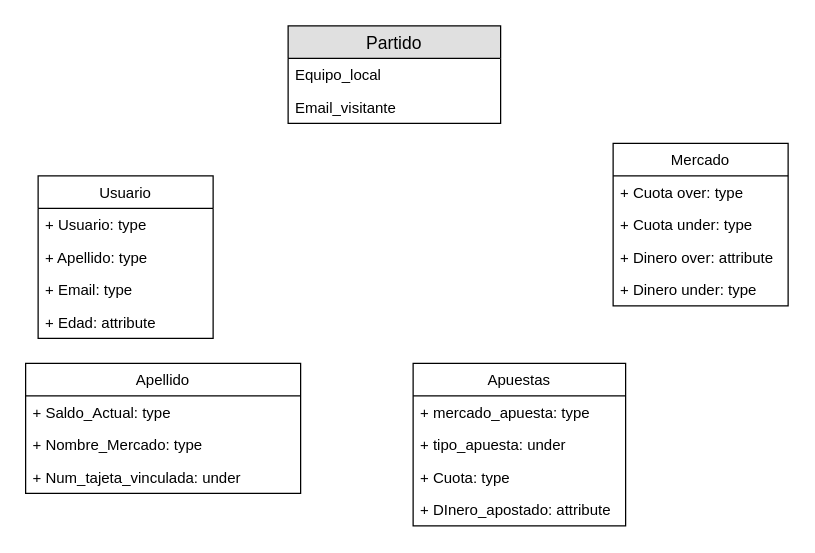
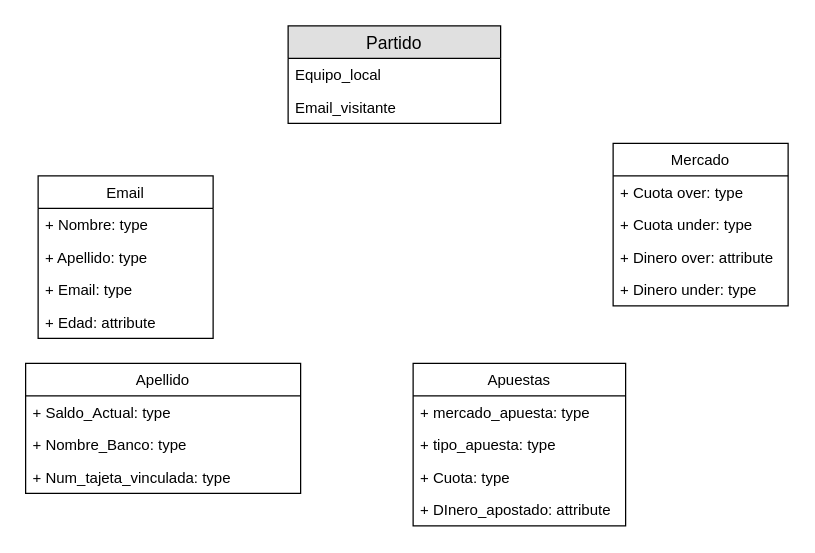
- <mxCell id="5" value="Usuario" style="swimlane;fontStyle=0;childLayout=stackLayout;horizontal=1;startSize=26;fillColor=none;horizontalStack=0;resizeParent=1;resizeParentMax=0;resizeLast=0;collapsible=1;marginBottom=0;" vertex="1" parent="1"><mxGeometry x="30" y="140" width="140" height="130" as="geometry" /></mxCell>
+ <mxCell id="5" value="Email" style="swimlane;fontStyle=0;childLayout=stackLayout;horizontal=1;startSize=26;fillColor=none;horizontalStack=0;resizeParent=1;resizeParentMax=0;resizeLast=0;collapsible=1;marginBottom=0;" vertex="1" parent="1"><mxGeometry x="30" y="140" width="140" height="130" as="geometry" /></mxCell>
- <mxCell id="6" value="+ Usuario: type" style="text;strokeColor=none;fillColor=none;align=left;verticalAlign=top;spacingLeft=4;spacingRight=4;overflow=hidden;rotatable=0;points=[[0,0.5],[1,0.5]];portConstraint=eastwest;" vertex="1" parent="5"><mxGeometry y="26" width="140" height="26" as="geometry" /></mxCell>
+ <mxCell id="6" value="+ Nombre: type" style="text;strokeColor=none;fillColor=none;align=left;verticalAlign=top;spacingLeft=4;spacingRight=4;overflow=hidden;rotatable=0;points=[[0,0.5],[1,0.5]];portConstraint=eastwest;" vertex="1" parent="5"><mxGeometry y="26" width="140" height="26" as="geometry" /></mxCell>
- <mxCell id="17" value="+ Nombre_Mercado: type" style="text;strokeColor=none;fillColor=none;align=left;verticalAlign=top;spacingLeft=4;spacingRight=4;overflow=hidden;rotatable=0;points=[[0,0.5],[1,0.5]];portConstraint=eastwest;" vertex="1" parent="15"><mxGeometry y="52" width="220" height="26" as="geometry" /></mxCell>
+ <mxCell id="17" value="+ Nombre_Banco: type" style="text;strokeColor=none;fillColor=none;align=left;verticalAlign=top;spacingLeft=4;spacingRight=4;overflow=hidden;rotatable=0;points=[[0,0.5],[1,0.5]];portConstraint=eastwest;" vertex="1" parent="15"><mxGeometry y="52" width="220" height="26" as="geometry" /></mxCell>
- <mxCell id="21" value="+ tipo_apuesta: under" style="text;strokeColor=none;fillColor=none;align=left;verticalAlign=top;spacingLeft=4;spacingRight=4;overflow=hidden;rotatable=0;points=[[0,0.5],[1,0.5]];portConstraint=eastwest;" vertex="1" parent="19"><mxGeometry y="52" width="170" height="26" as="geometry" /></mxCell>
+ <mxCell id="21" value="+ tipo_apuesta: type" style="text;strokeColor=none;fillColor=none;align=left;verticalAlign=top;spacingLeft=4;spacingRight=4;overflow=hidden;rotatable=0;points=[[0,0.5],[1,0.5]];portConstraint=eastwest;" vertex="1" parent="19"><mxGeometry y="52" width="170" height="26" as="geometry" /></mxCell>
- <mxCell id="18" value="+ Num_tajeta_vinculada: under" style="text;strokeColor=none;fillColor=none;align=left;verticalAlign=top;spacingLeft=4;spacingRight=4;overflow=hidden;rotatable=0;points=[[0,0.5],[1,0.5]];portConstraint=eastwest;" vertex="1" parent="15"><mxGeometry y="78" width="220" height="26" as="geometry" /></mxCell>
+ <mxCell id="18" value="+ Num_tajeta_vinculada: type" style="text;strokeColor=none;fillColor=none;align=left;verticalAlign=top;spacingLeft=4;spacingRight=4;overflow=hidden;rotatable=0;points=[[0,0.5],[1,0.5]];portConstraint=eastwest;" vertex="1" parent="15"><mxGeometry y="78" width="220" height="26" as="geometry" /></mxCell>
